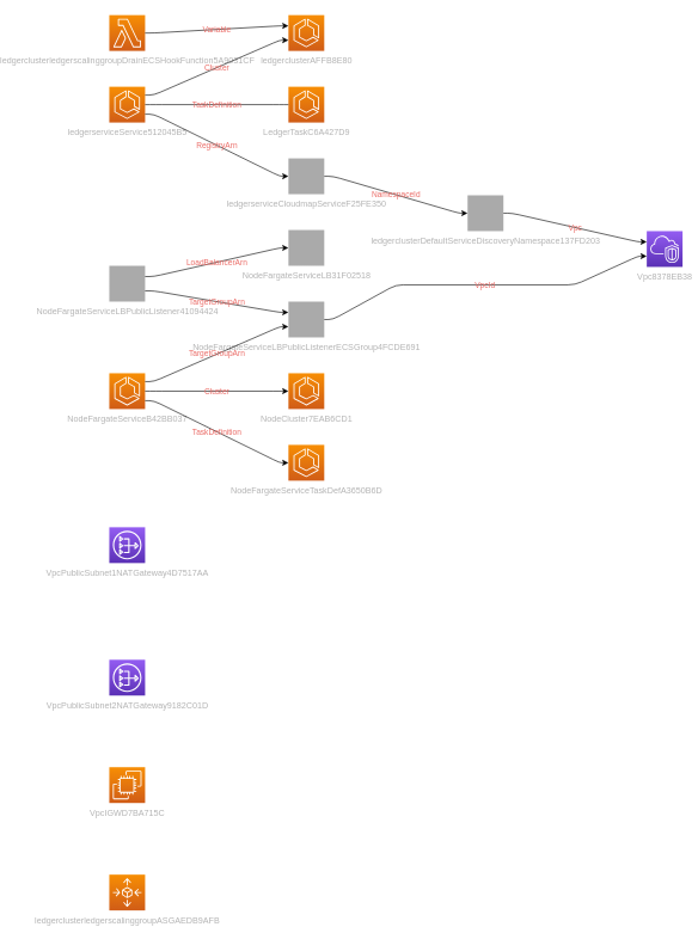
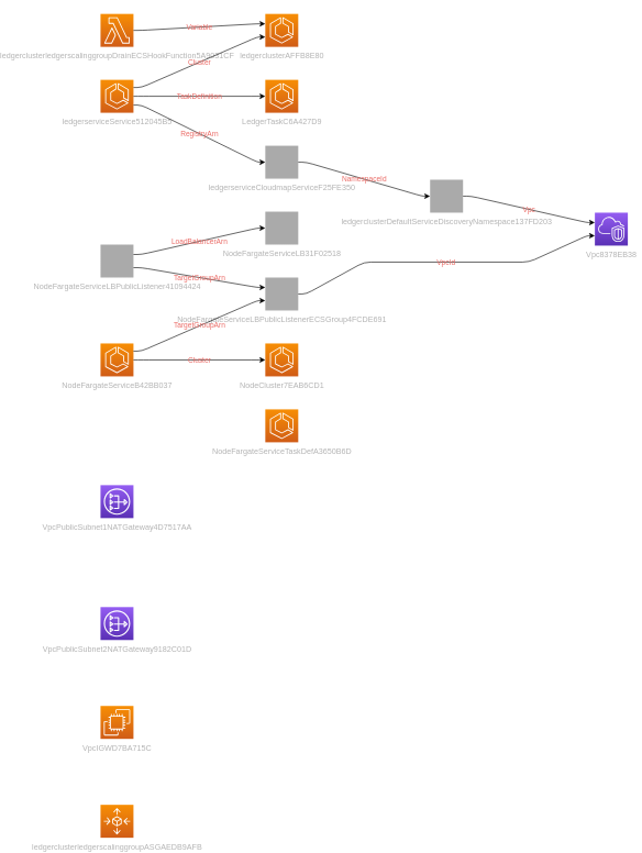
- <mxCell id="22" value="TaskDefinition" style="edgeStyle=orthogonalEdgeStyle;rounded=1;orthogonalLoop=1;jettySize=auto;html=1;labelBackgroundColor=none;fontColor=#EA6B66;noEdgeStyle=1;orthogonal=1;endArrow=none;" edge="1" parent="1" source="11" target="10"><mxGeometry relative="1" as="geometry"><Array as="points"><mxPoint x="84" y="145" /><mxPoint x="258" y="145" /></Array></mxGeometry></mxCell>
+ <mxCell id="22" value="TaskDefinition" style="edgeStyle=orthogonalEdgeStyle;rounded=1;orthogonalLoop=1;jettySize=auto;html=1;labelBackgroundColor=none;fontColor=#EA6B66;noEdgeStyle=1;orthogonal=1;" edge="1" parent="1" source="11" target="10"><mxGeometry relative="1" as="geometry"><Array as="points"><mxPoint x="84" y="145" /><mxPoint x="258" y="145" /></Array></mxGeometry></mxCell>
- <mxCell id="30" value="TaskDefinition" style="edgeStyle=orthogonalEdgeStyle;rounded=1;orthogonalLoop=1;jettySize=auto;html=1;labelBackgroundColor=none;fontColor=#EA6B66;noEdgeStyle=1;orthogonal=1;" edge="1" parent="1" source="18" target="17"><mxGeometry relative="1" as="geometry"><Array as="points"><mxPoint x="82" y="558.333" /><mxPoint x="258" y="645" /></Array></mxGeometry></mxCell>
